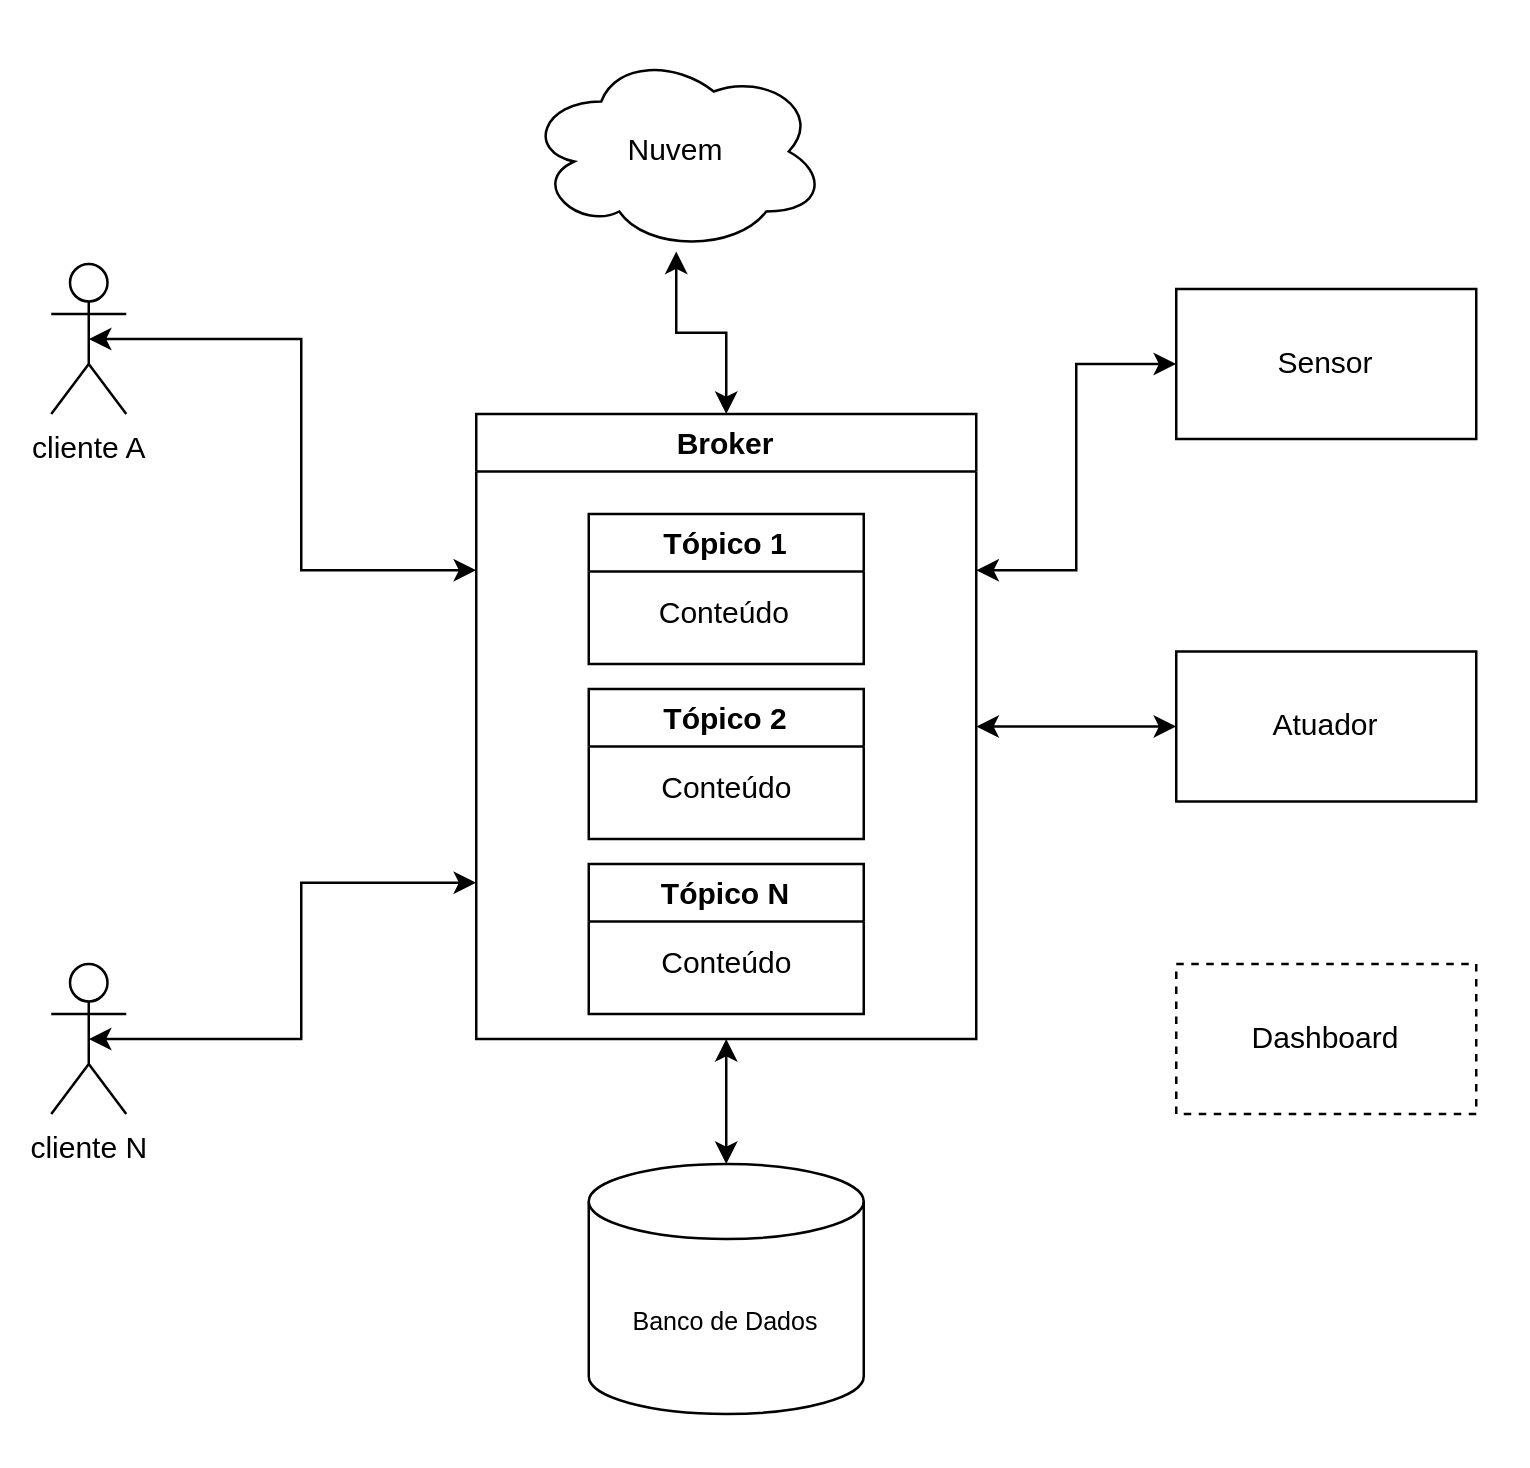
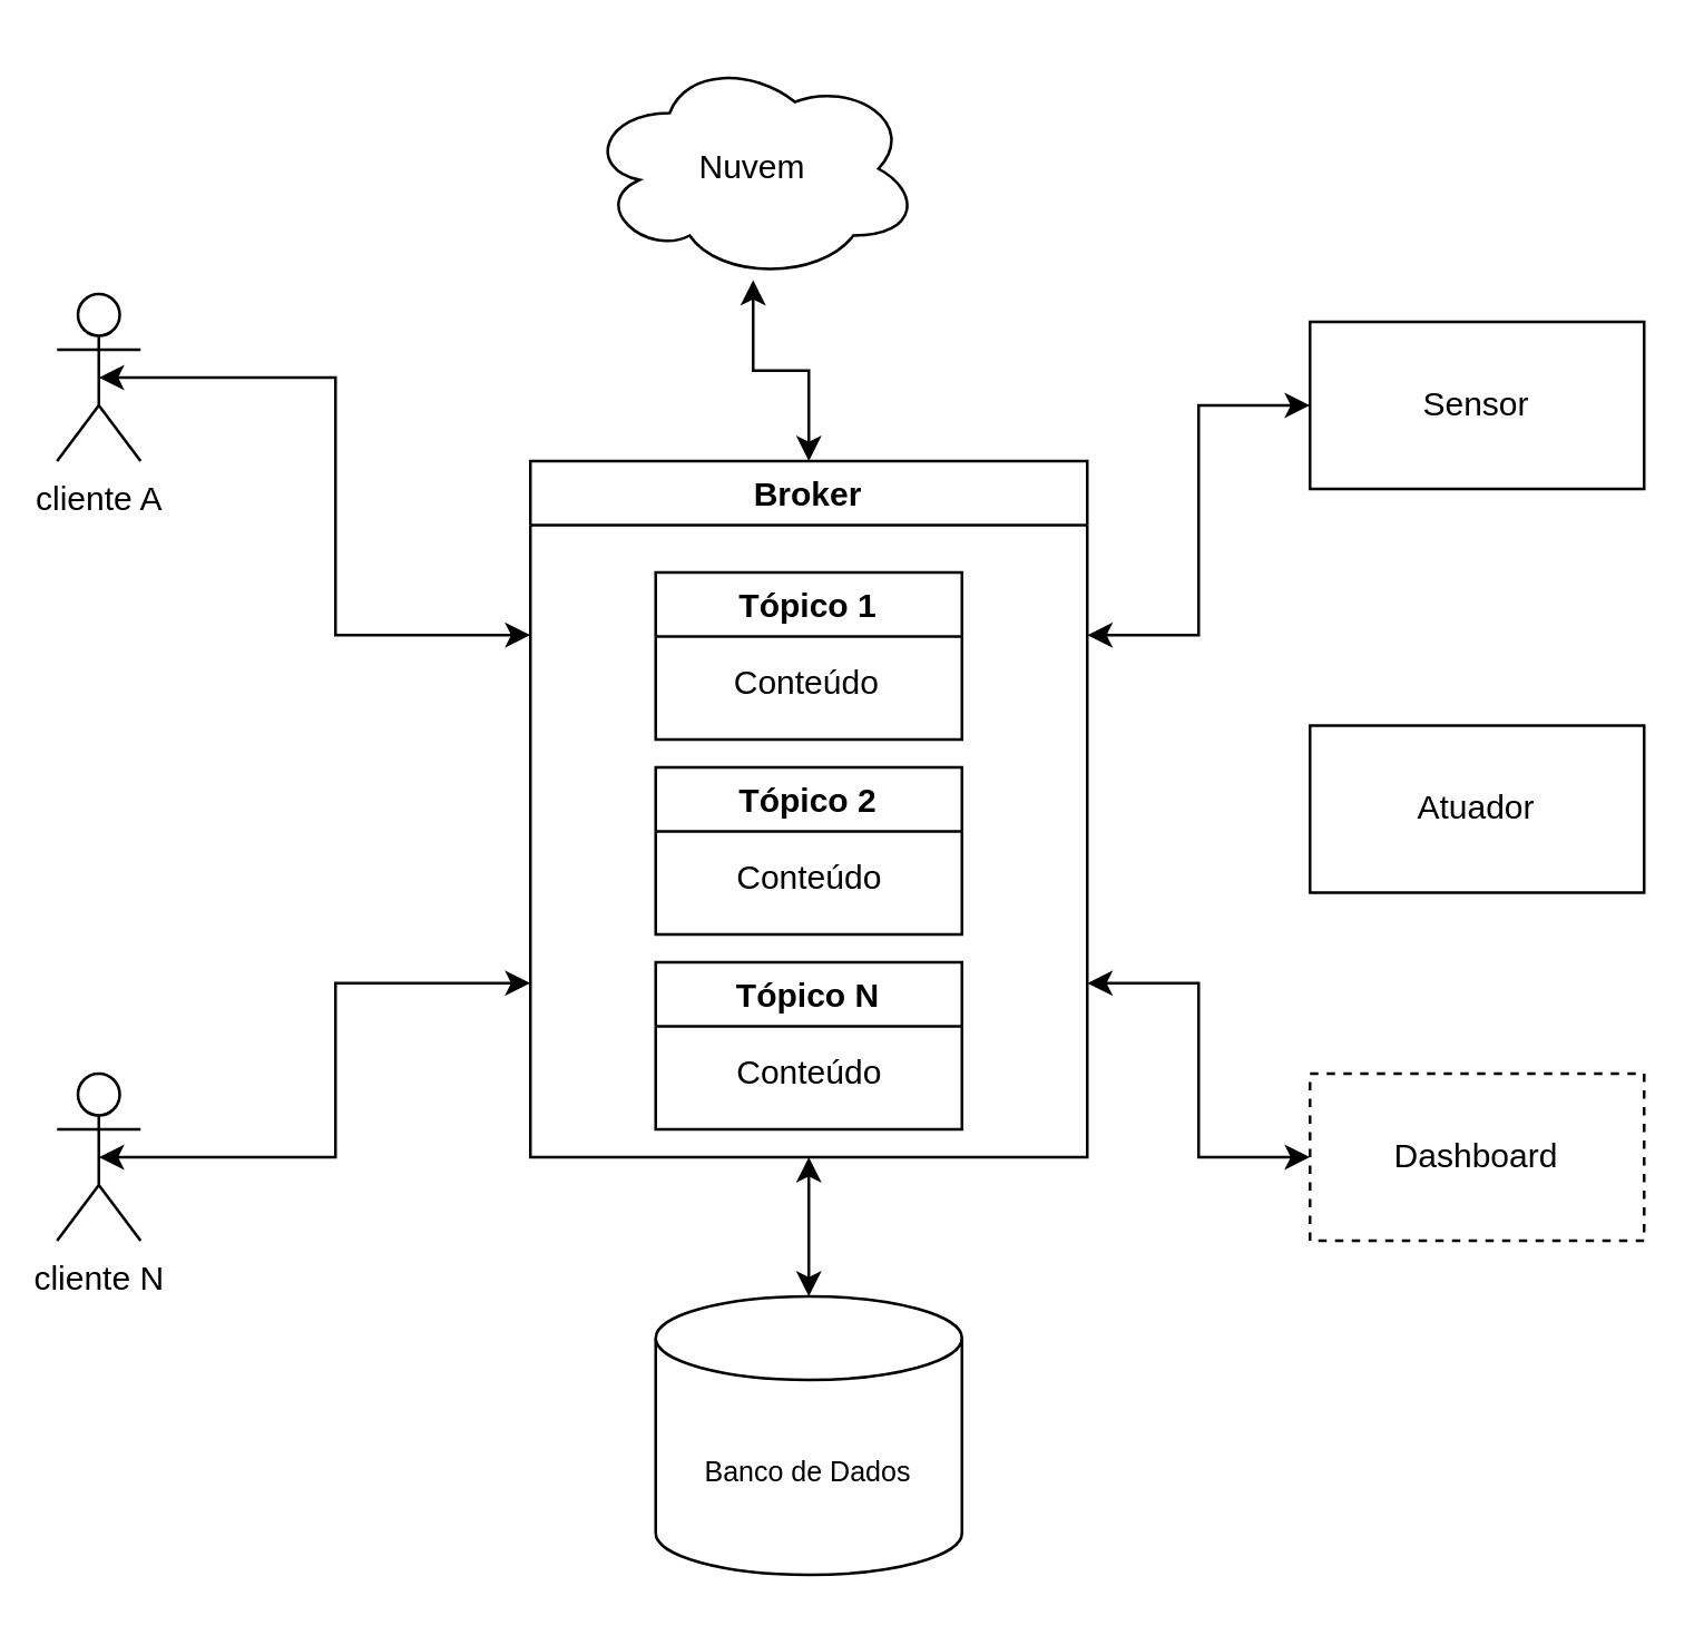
- <mxCell id="19" style="edgeStyle=orthogonalEdgeStyle;rounded=0;orthogonalLoop=1;jettySize=auto;html=1;entryX=1;entryY=0.5;entryDx=0;entryDy=0;startArrow=classic;startFill=1;" edge="1" parent="1" source="20" target="4"><mxGeometry relative="1" as="geometry" /></mxCell>
+ <mxCell id="21" style="edgeStyle=orthogonalEdgeStyle;rounded=0;orthogonalLoop=1;jettySize=auto;html=1;entryX=1;entryY=0.75;entryDx=0;entryDy=0;startArrow=classic;startFill=1;" edge="1" parent="1" source="22" target="4"><mxGeometry relative="1" as="geometry" /></mxCell>
